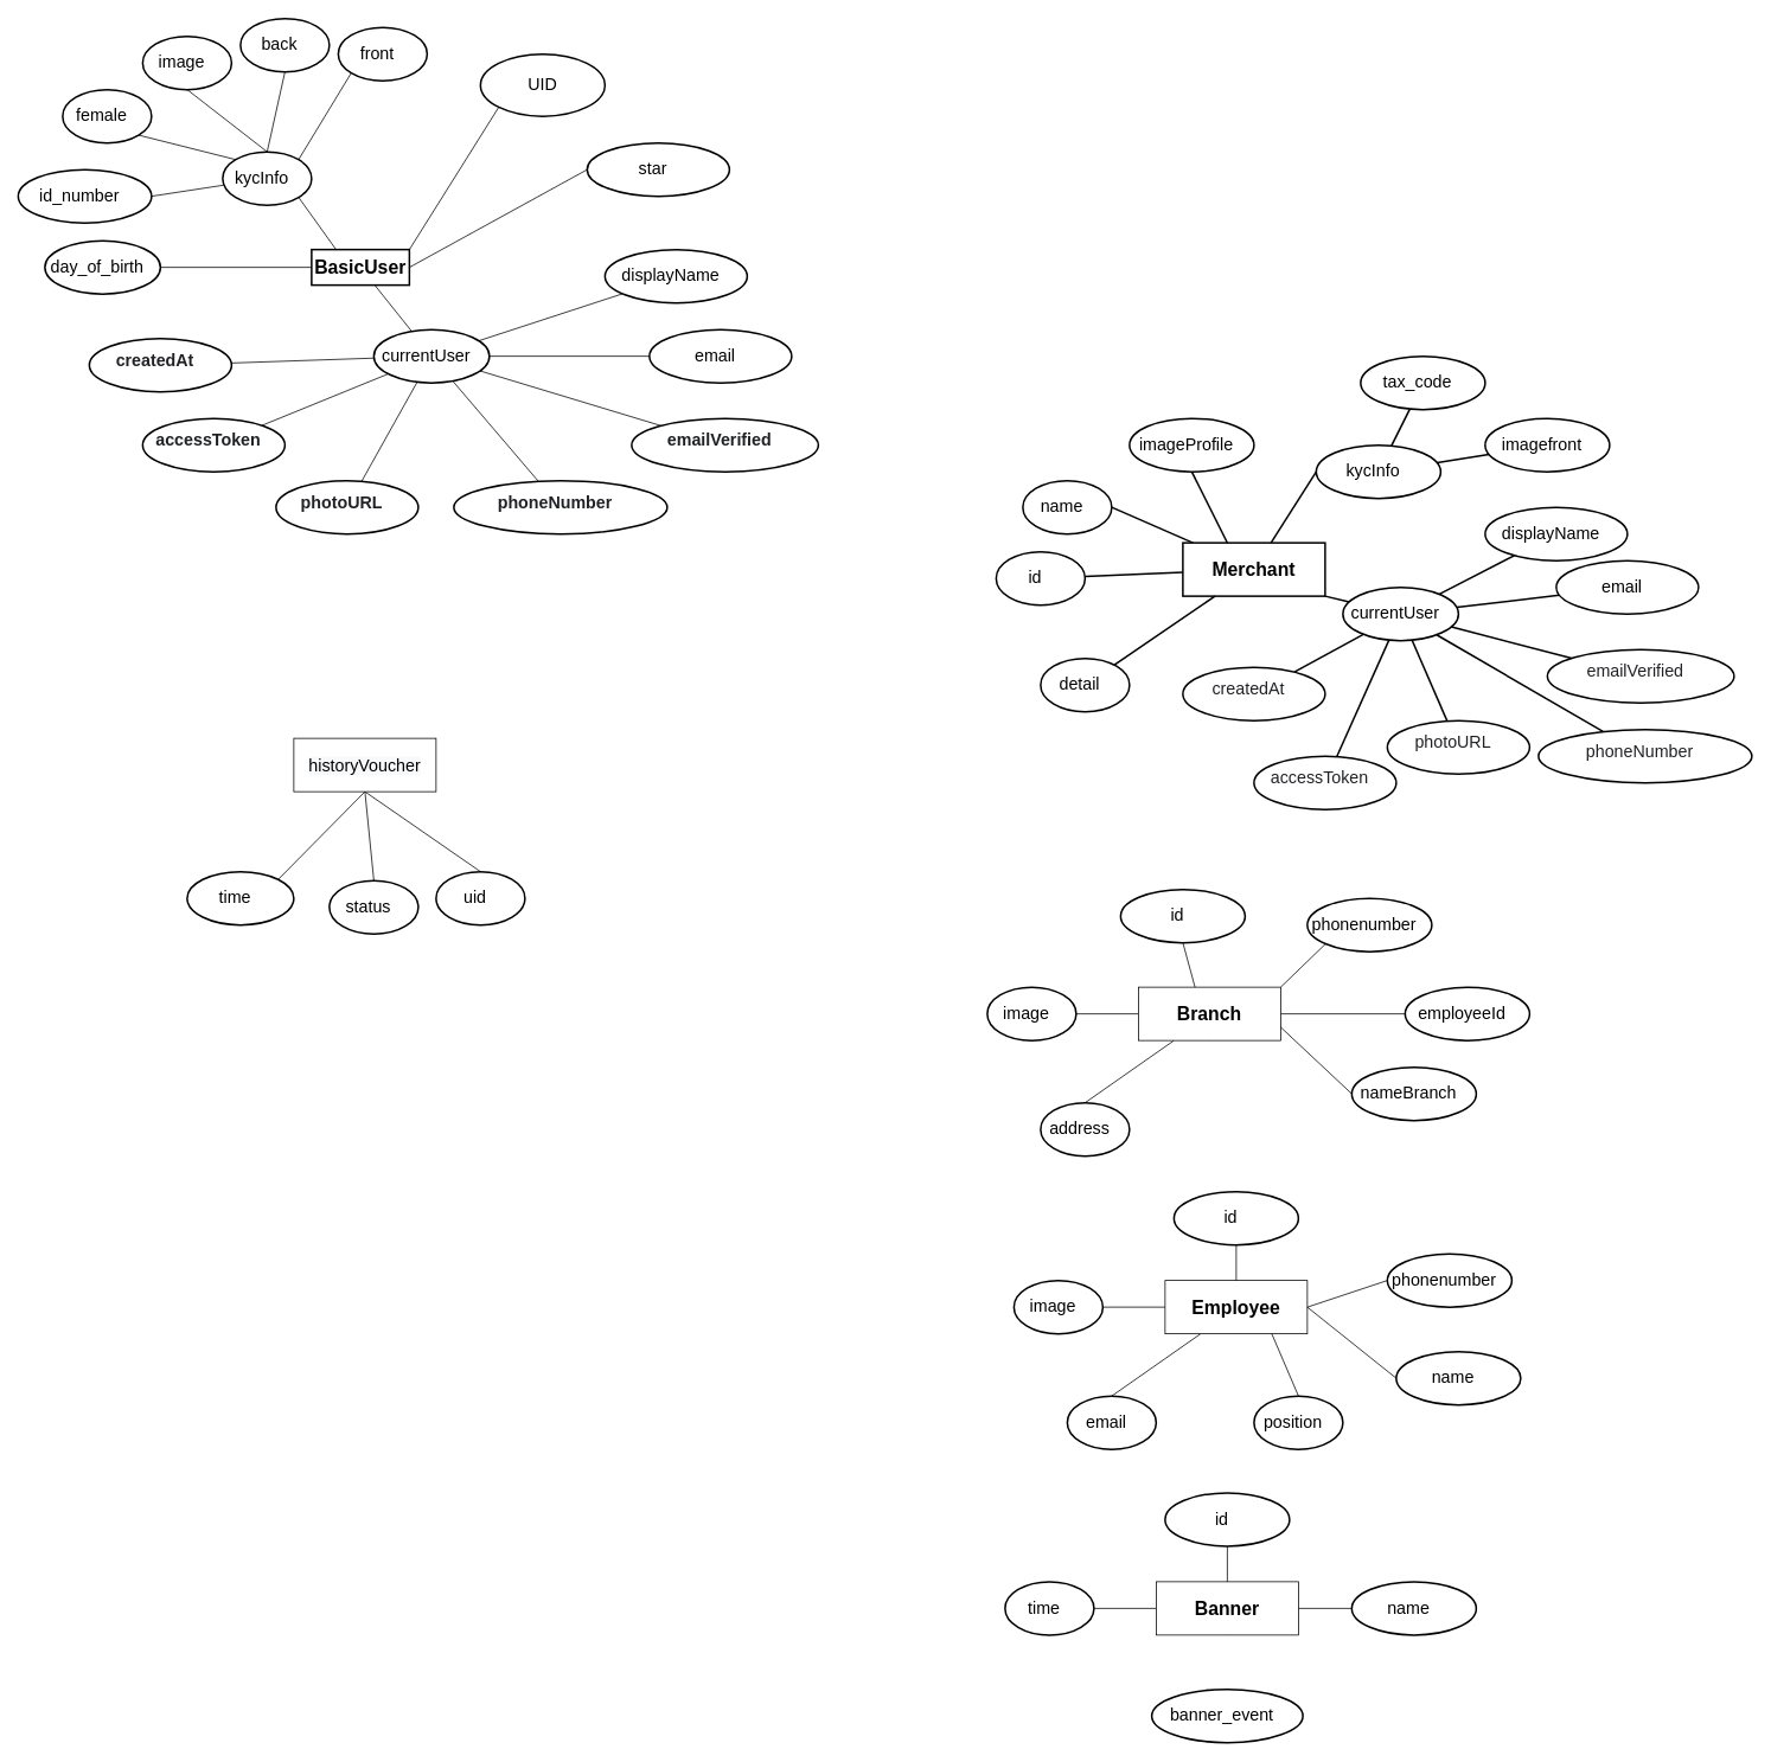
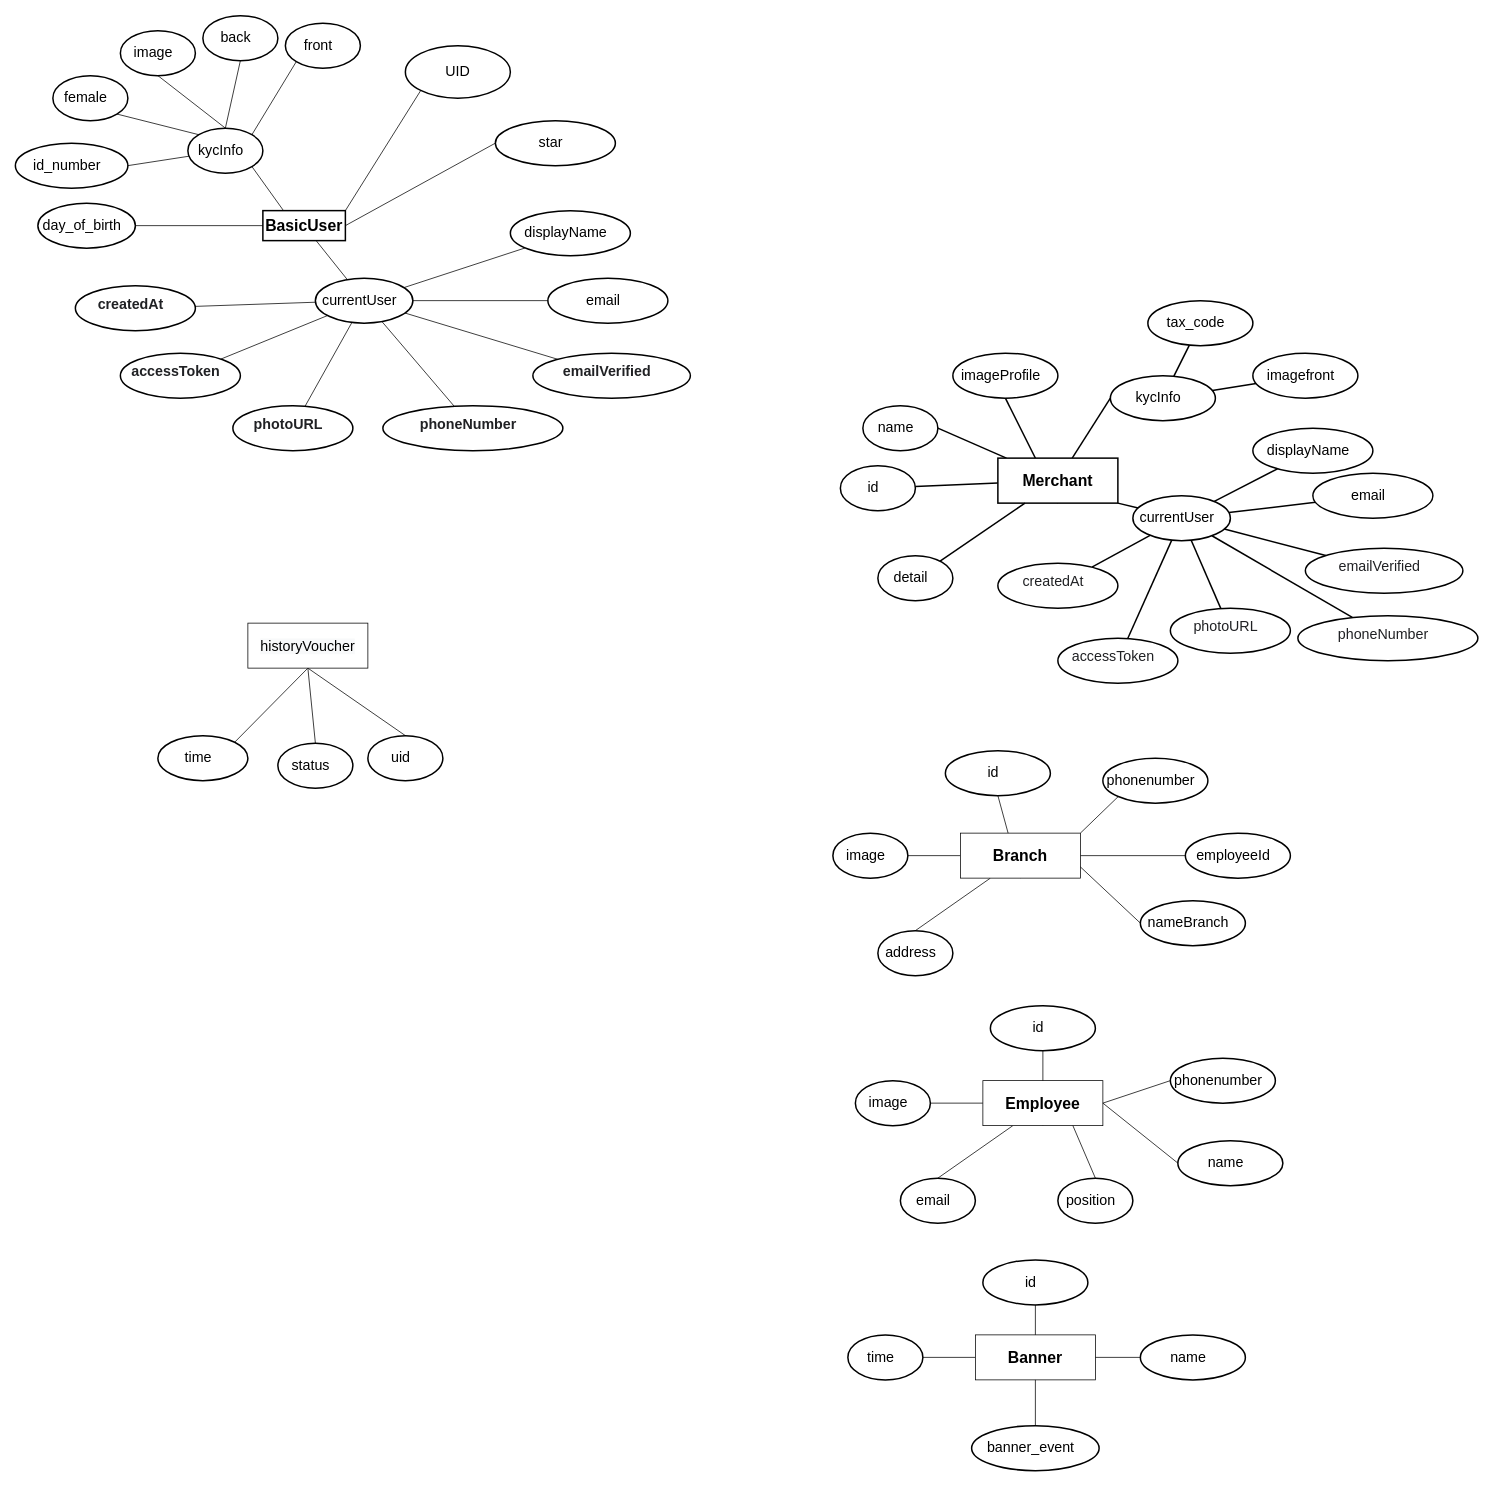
+ <mxCell id="90" style="edgeStyle=none;rounded=0;orthogonalLoop=1;jettySize=auto;html=1;exitX=0.5;exitY=1;exitDx=0;exitDy=0;entryX=0.5;entryY=0;entryDx=0;entryDy=0;fontFamily=Helvetica;fontSize=21;fontColor=#000000;endArrow=none;endFill=0;strokeColor=#000000;" edge="1" parent="1" source="91" target="87"><mxGeometry relative="1" as="geometry" /></mxCell>
